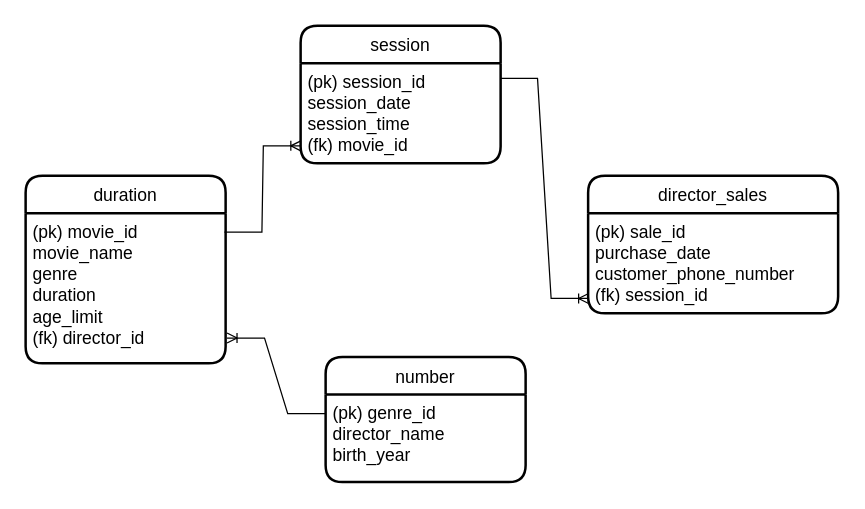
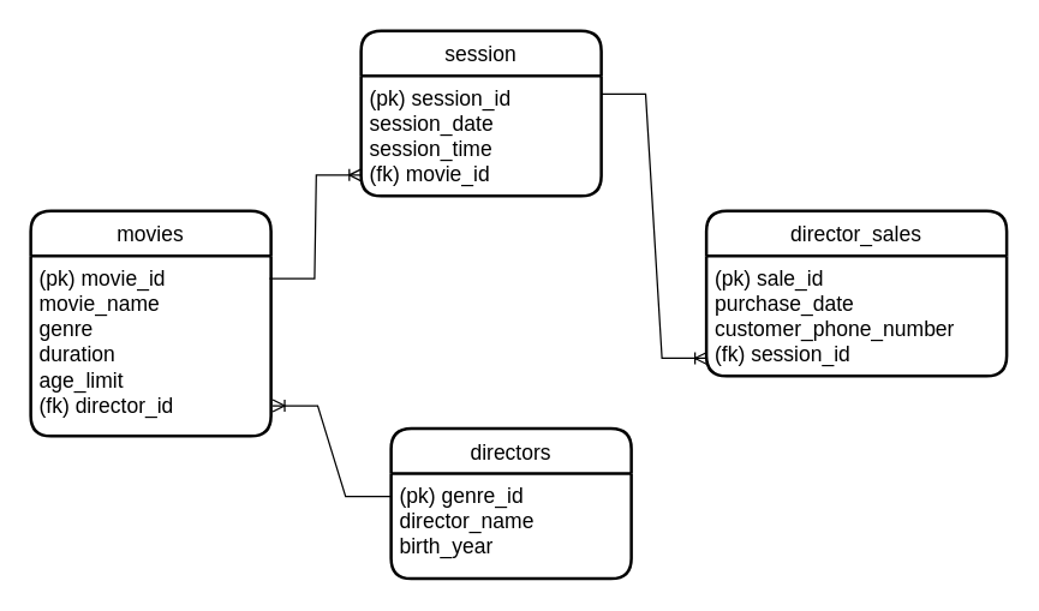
- <mxCell id="2" value="duration" style="swimlane;childLayout=stackLayout;horizontal=1;startSize=30;horizontalStack=0;rounded=1;fontSize=14;fontStyle=0;strokeWidth=2;resizeParent=0;resizeLast=1;shadow=0;dashed=0;align=center;" vertex="1" parent="1"><mxGeometry x="20" y="140" width="160" height="150" as="geometry" /></mxCell>
+ <mxCell id="2" value="movies" style="swimlane;childLayout=stackLayout;horizontal=1;startSize=30;horizontalStack=0;rounded=1;fontSize=14;fontStyle=0;strokeWidth=2;resizeParent=0;resizeLast=1;shadow=0;dashed=0;align=center;" vertex="1" parent="1"><mxGeometry x="20" y="140" width="160" height="150" as="geometry" /></mxCell>
- <mxCell id="4" value="number" style="swimlane;childLayout=stackLayout;horizontal=1;startSize=30;horizontalStack=0;rounded=1;fontSize=14;fontStyle=0;strokeWidth=2;resizeParent=0;resizeLast=1;shadow=0;dashed=0;align=center;" vertex="1" parent="1"><mxGeometry x="260" y="285" width="160" height="100" as="geometry" /></mxCell>
+ <mxCell id="4" value="directors" style="swimlane;childLayout=stackLayout;horizontal=1;startSize=30;horizontalStack=0;rounded=1;fontSize=14;fontStyle=0;strokeWidth=2;resizeParent=0;resizeLast=1;shadow=0;dashed=0;align=center;" vertex="1" parent="1"><mxGeometry x="260" y="285" width="160" height="100" as="geometry" /></mxCell>
